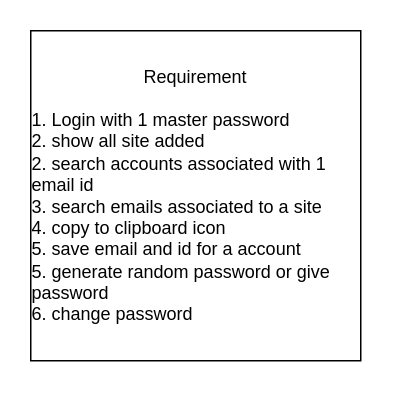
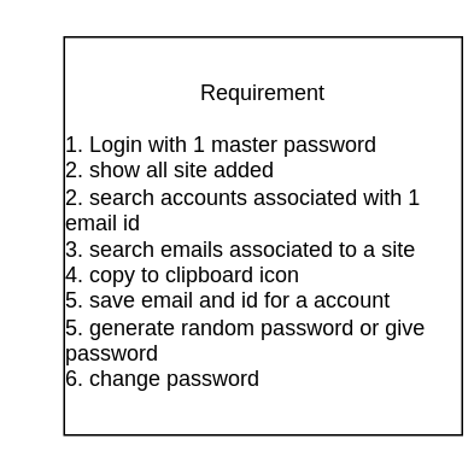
- <mxCell id="2" value="Requirement&lt;br&gt;&lt;br&gt;&lt;div style=&quot;text-align: left&quot;&gt;1. Login with 1 master password&lt;/div&gt;&lt;div style=&quot;text-align: left&quot;&gt;2. show all site added&lt;/div&gt;&lt;div style=&quot;text-align: left&quot;&gt;&lt;span&gt;2. search accounts associated with 1 email id&lt;/span&gt;&lt;/div&gt;&lt;div style=&quot;text-align: left&quot;&gt;3. search emails associated to a site&lt;/div&gt;&lt;div style=&quot;text-align: left&quot;&gt;4. copy to clipboard icon&lt;/div&gt;&lt;div style=&quot;text-align: left&quot;&gt;5. save email and id for a account&amp;nbsp;&lt;/div&gt;&lt;div style=&quot;text-align: left&quot;&gt;5. generate random password or give password&lt;/div&gt;&lt;div style=&quot;text-align: left&quot;&gt;6. change password&lt;/div&gt;" style="rounded=0;whiteSpace=wrap;html=1;align=center;" vertex="1" parent="1"><mxGeometry x="20" y="20" width="220" height="220" as="geometry" /></mxCell>
+ <mxCell id="2" value="Requirement&lt;br&gt;&lt;br&gt;&lt;div style=&quot;text-align: left&quot;&gt;1. Login with 1 master password&lt;/div&gt;&lt;div style=&quot;text-align: left&quot;&gt;2. show all site added&lt;/div&gt;&lt;div style=&quot;text-align: left&quot;&gt;&lt;span&gt;2. search accounts associated with 1 email id&lt;/span&gt;&lt;/div&gt;&lt;div style=&quot;text-align: left&quot;&gt;3. search emails associated to a site&lt;/div&gt;&lt;div style=&quot;text-align: left&quot;&gt;4. copy to clipboard icon&lt;/div&gt;&lt;div style=&quot;text-align: left&quot;&gt;5. save email and id for a account&amp;nbsp;&lt;/div&gt;&lt;div style=&quot;text-align: left&quot;&gt;5. generate random password or give password&lt;/div&gt;&lt;div style=&quot;text-align: left&quot;&gt;6. change password&lt;/div&gt;" style="rounded=0;whiteSpace=wrap;html=1;align=center;" vertex="1" parent="1"><mxGeometry x="35" y="20" width="220" height="220" as="geometry" /></mxCell>
